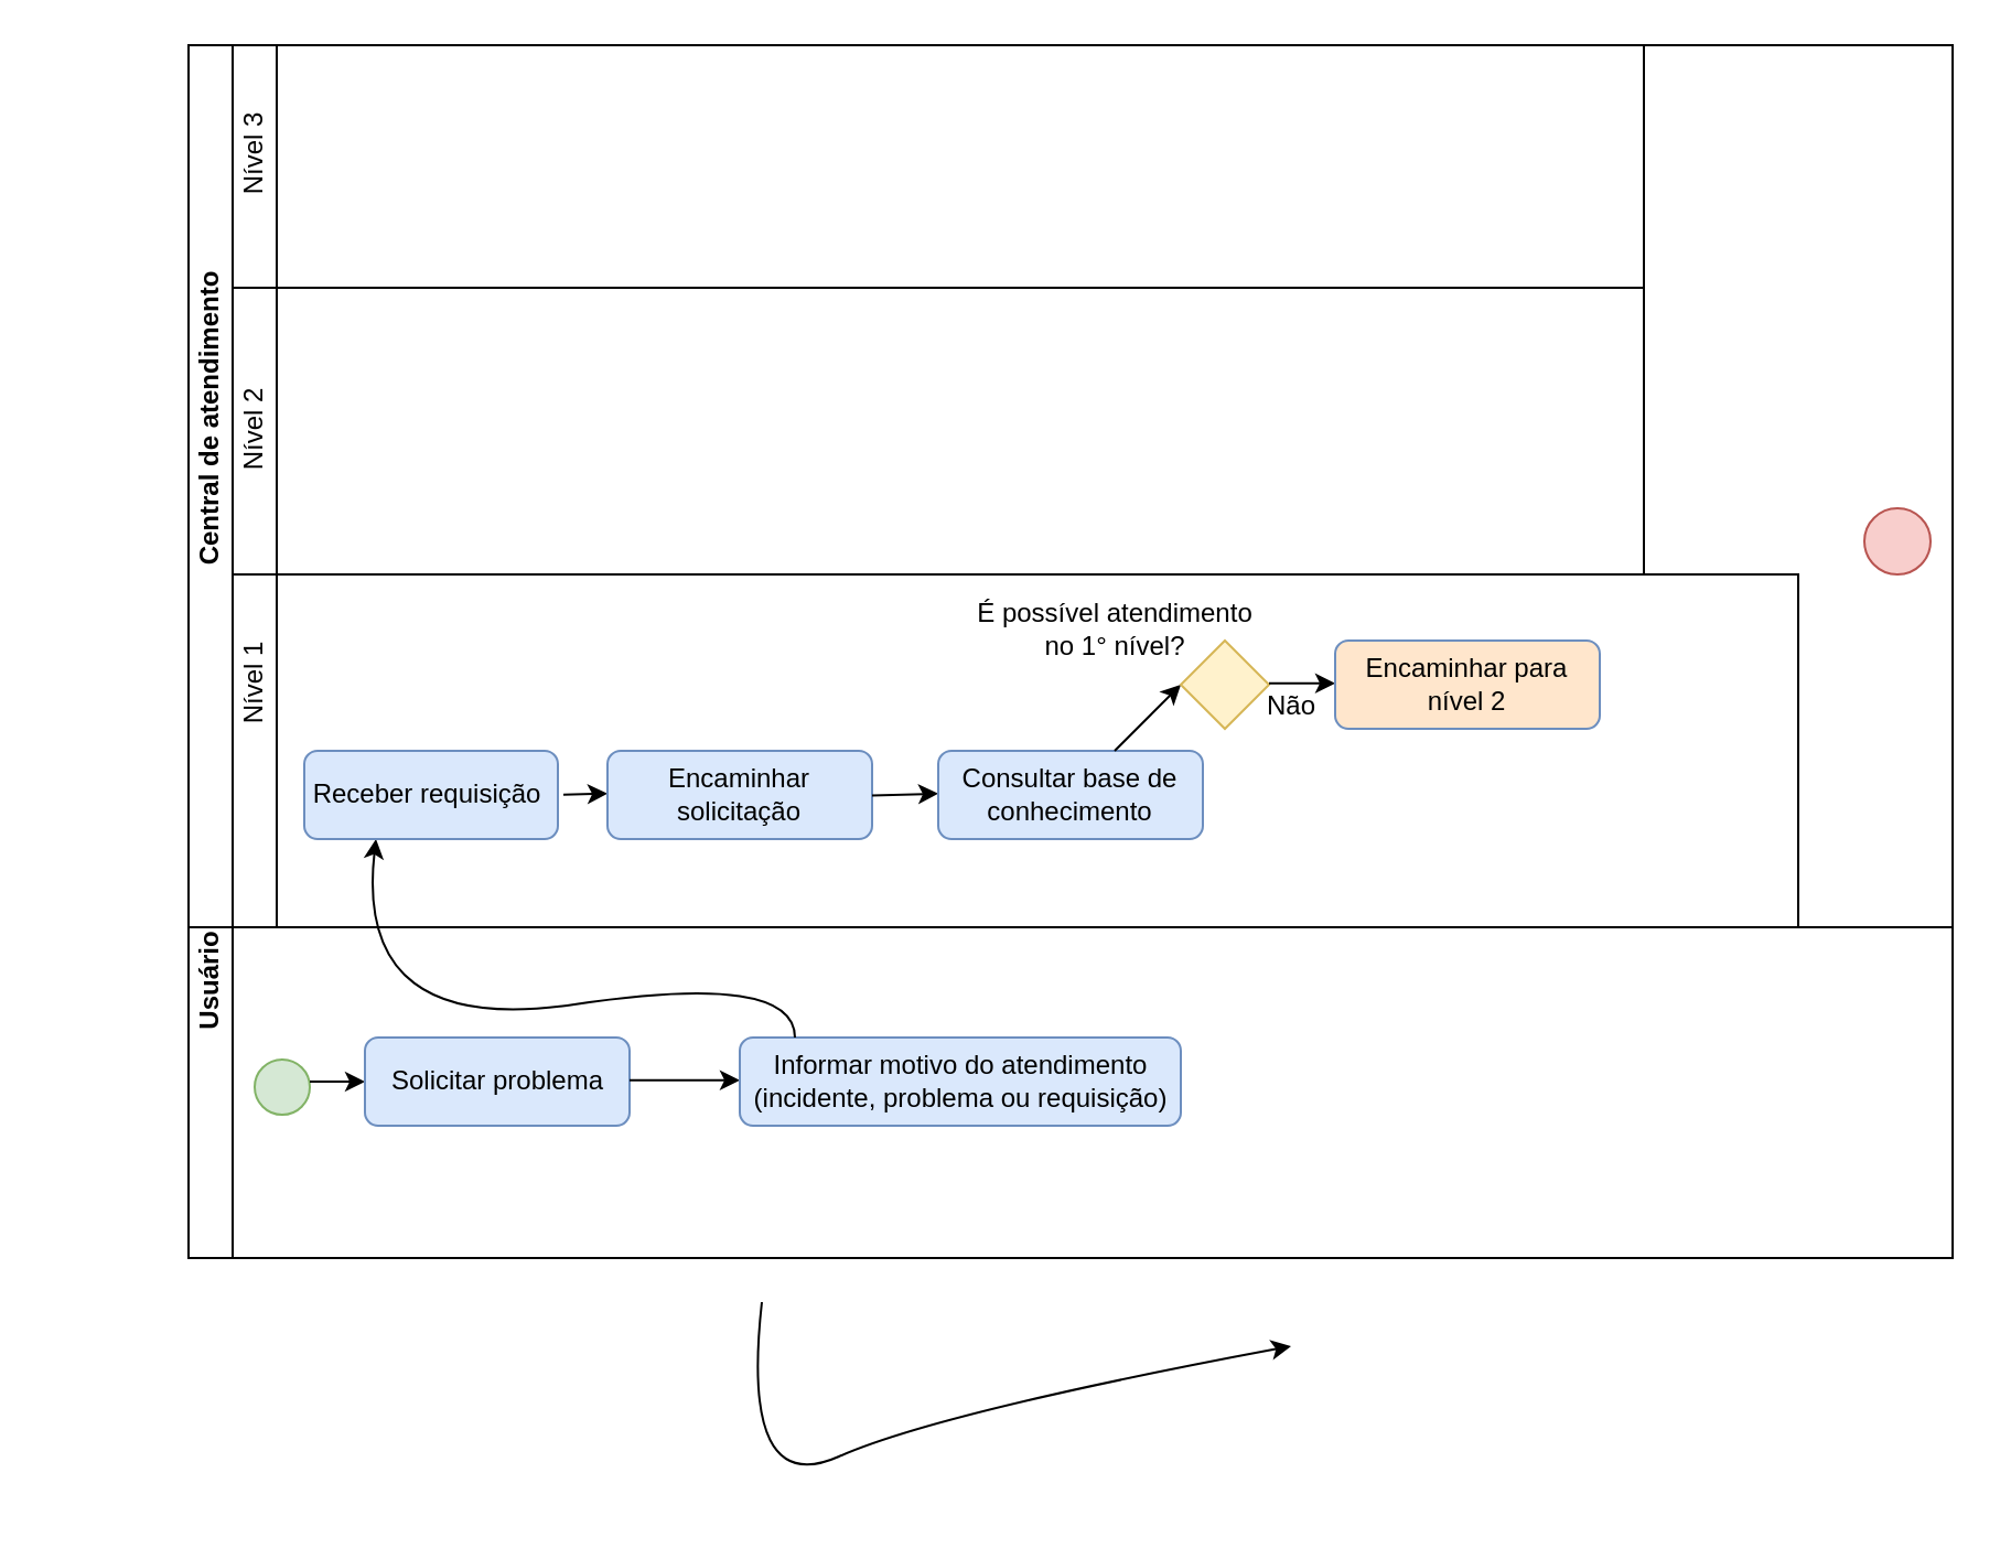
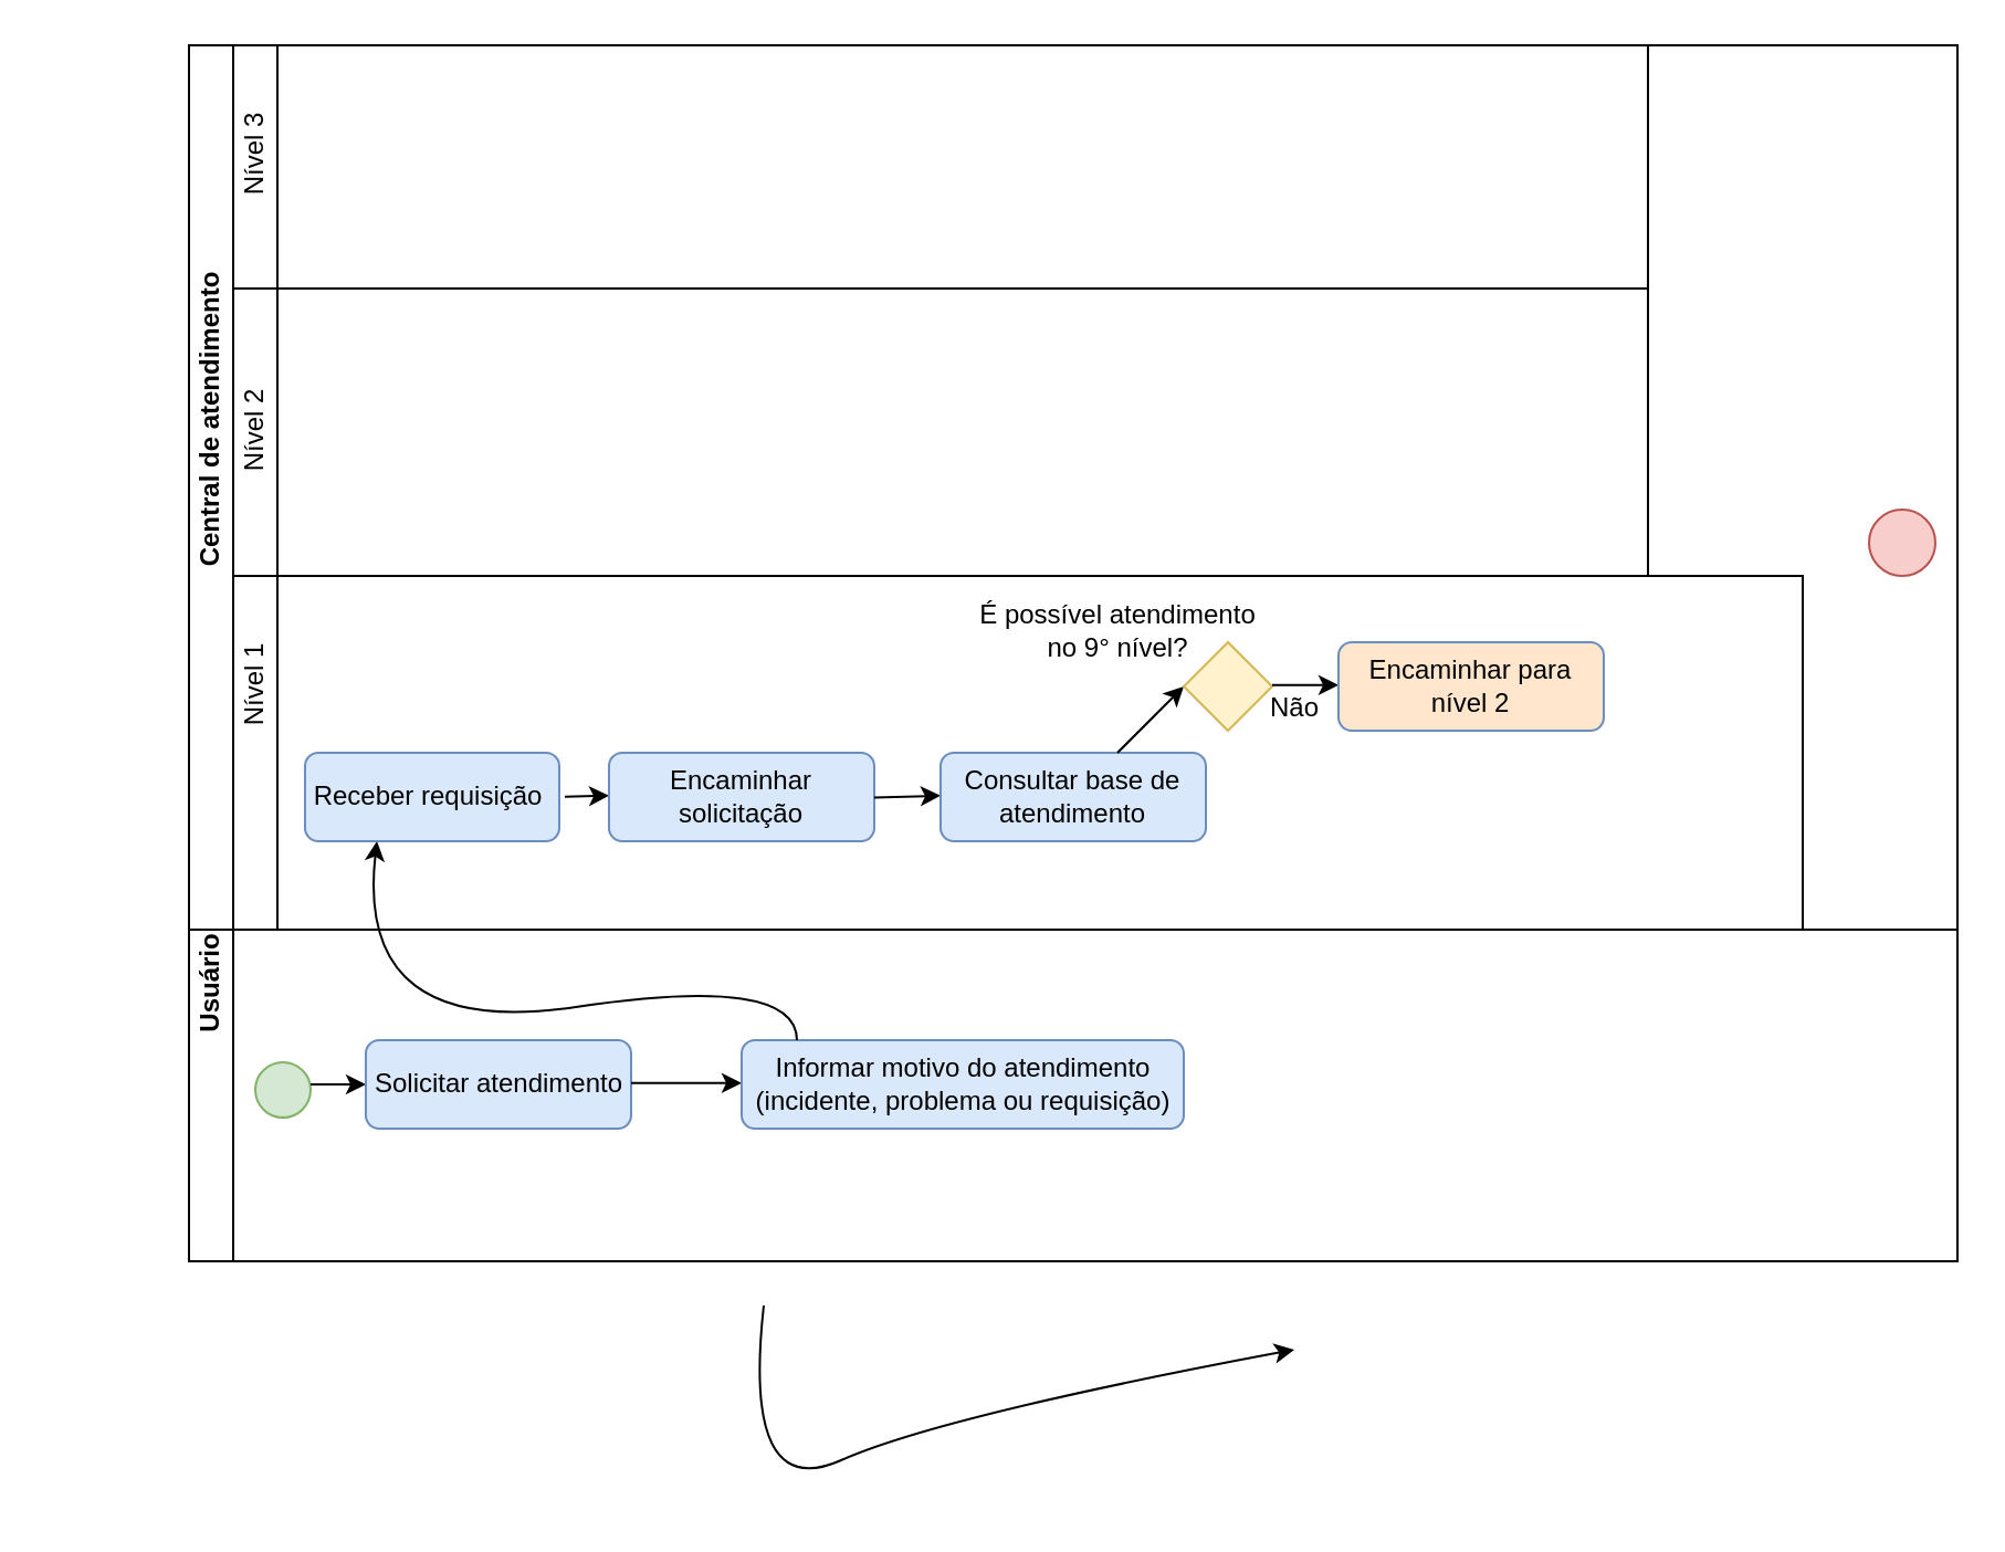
- <mxCell id="33" value="É possível atendimento&lt;br&gt;no 1° nível?" style="text;html=1;resizable=0;autosize=1;align=center;verticalAlign=middle;points=[];fillColor=none;strokeColor=none;rounded=0;fontFamily=Helvetica;" vertex="1" parent="1"><mxGeometry x="435" y="270" width="140" height="30" as="geometry" /></mxCell>
+ <mxCell id="33" value="É possível atendimento&lt;br&gt;no 9° nível?" style="text;html=1;resizable=0;autosize=1;align=center;verticalAlign=middle;points=[];fillColor=none;strokeColor=none;rounded=0;fontFamily=Helvetica;" vertex="1" parent="1"><mxGeometry x="435" y="270" width="140" height="30" as="geometry" /></mxCell>
- <mxCell id="30" value="Consultar base de conhecimento" style="rounded=1;whiteSpace=wrap;html=1;fontFamily=Helvetica;fillColor=#dae8fc;strokeColor=#6c8ebf;" vertex="1" parent="1"><mxGeometry x="425" y="340" width="120" height="40" as="geometry" /></mxCell>
+ <mxCell id="30" value="Consultar base de atendimento" style="rounded=1;whiteSpace=wrap;html=1;fontFamily=Helvetica;fillColor=#dae8fc;strokeColor=#6c8ebf;" vertex="1" parent="1"><mxGeometry x="425" y="340" width="120" height="40" as="geometry" /></mxCell>
- <mxCell id="19" value="Solicitar problema" style="text;html=1;resizable=0;autosize=1;align=center;verticalAlign=middle;points=[];fillColor=none;strokeColor=none;rounded=0;fontFamily=Helvetica;" vertex="1" parent="1"><mxGeometry x="160" y="480" width="130" height="20" as="geometry" /></mxCell>
+ <mxCell id="19" value="Solicitar atendimento" style="text;html=1;resizable=0;autosize=1;align=center;verticalAlign=middle;points=[];fillColor=none;strokeColor=none;rounded=0;fontFamily=Helvetica;" vertex="1" parent="1"><mxGeometry x="160" y="480" width="130" height="20" as="geometry" /></mxCell>
